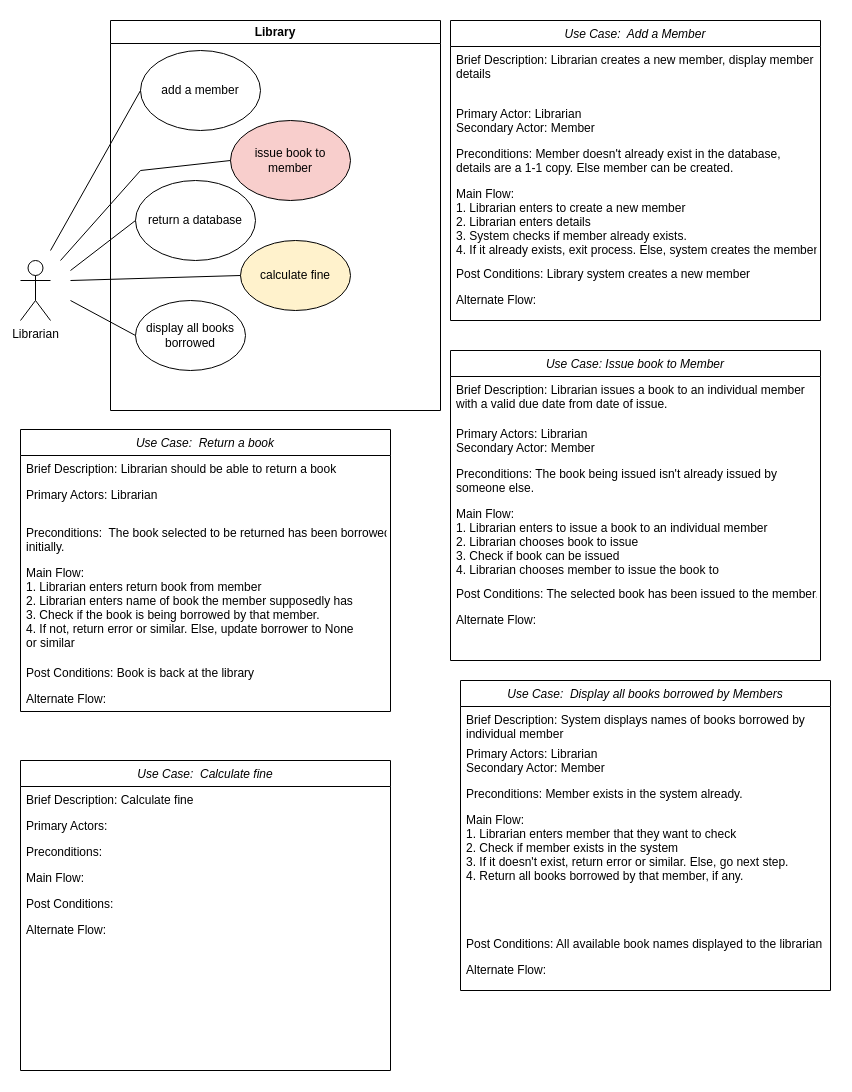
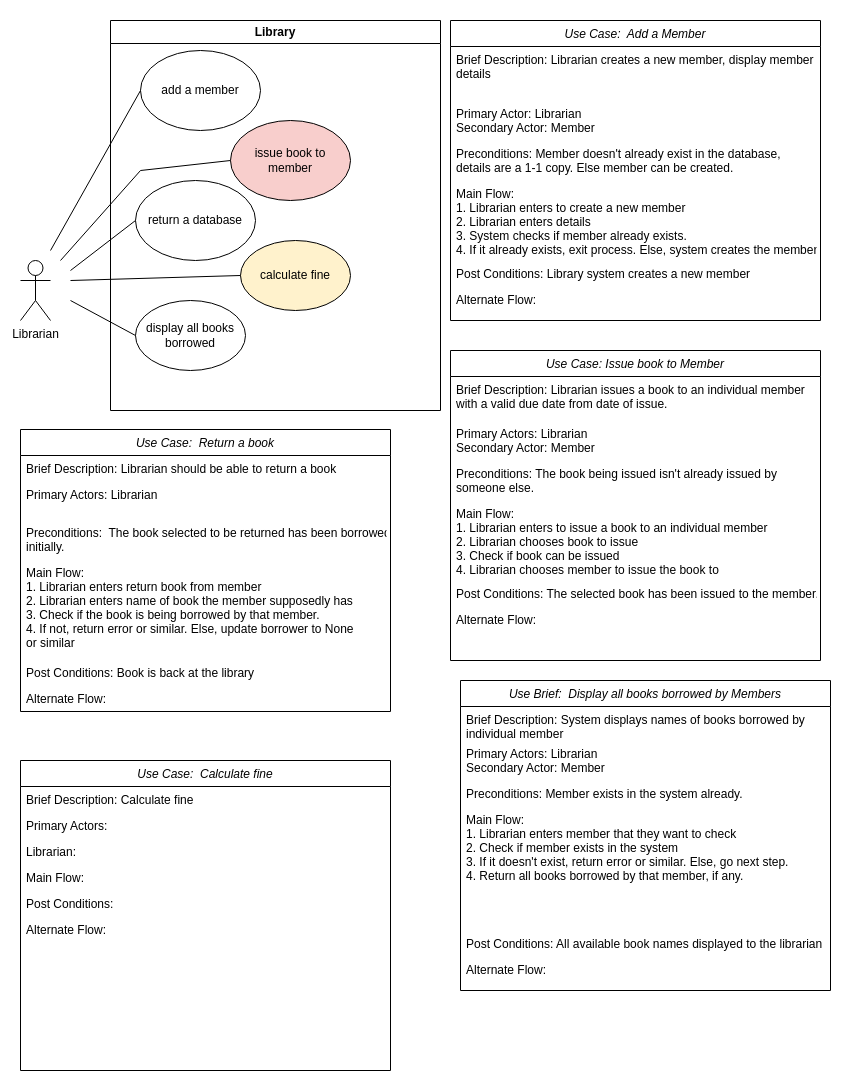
- <mxCell id="31" value="Use Case:  Display all books borrowed by Members" style="swimlane;fontStyle=2;align=center;verticalAlign=top;childLayout=stackLayout;horizontal=1;startSize=26;horizontalStack=0;resizeParent=1;resizeLast=0;collapsible=1;marginBottom=0;rounded=0;shadow=0;strokeWidth=1;" vertex="1" parent="1"><mxGeometry x="460" y="680" width="370" height="310" as="geometry"><mxRectangle x="230" y="140" width="160" height="26" as="alternateBounds" /></mxGeometry></mxCell>
+ <mxCell id="31" value="Use Brief:  Display all books borrowed by Members" style="swimlane;fontStyle=2;align=center;verticalAlign=top;childLayout=stackLayout;horizontal=1;startSize=26;horizontalStack=0;resizeParent=1;resizeLast=0;collapsible=1;marginBottom=0;rounded=0;shadow=0;strokeWidth=1;" vertex="1" parent="1"><mxGeometry x="460" y="680" width="370" height="310" as="geometry"><mxRectangle x="230" y="140" width="160" height="26" as="alternateBounds" /></mxGeometry></mxCell>
- <mxCell id="41" value="Preconditions: " style="text;align=left;verticalAlign=top;spacingLeft=4;spacingRight=4;overflow=hidden;rotatable=0;points=[[0,0.5],[1,0.5]];portConstraint=eastwest;rounded=0;shadow=0;html=0;" vertex="1" parent="38"><mxGeometry y="78" width="370" height="26" as="geometry" /></mxCell>
+ <mxCell id="41" value="Librarian: " style="text;align=left;verticalAlign=top;spacingLeft=4;spacingRight=4;overflow=hidden;rotatable=0;points=[[0,0.5],[1,0.5]];portConstraint=eastwest;rounded=0;shadow=0;html=0;" vertex="1" parent="38"><mxGeometry y="78" width="370" height="26" as="geometry" /></mxCell>
